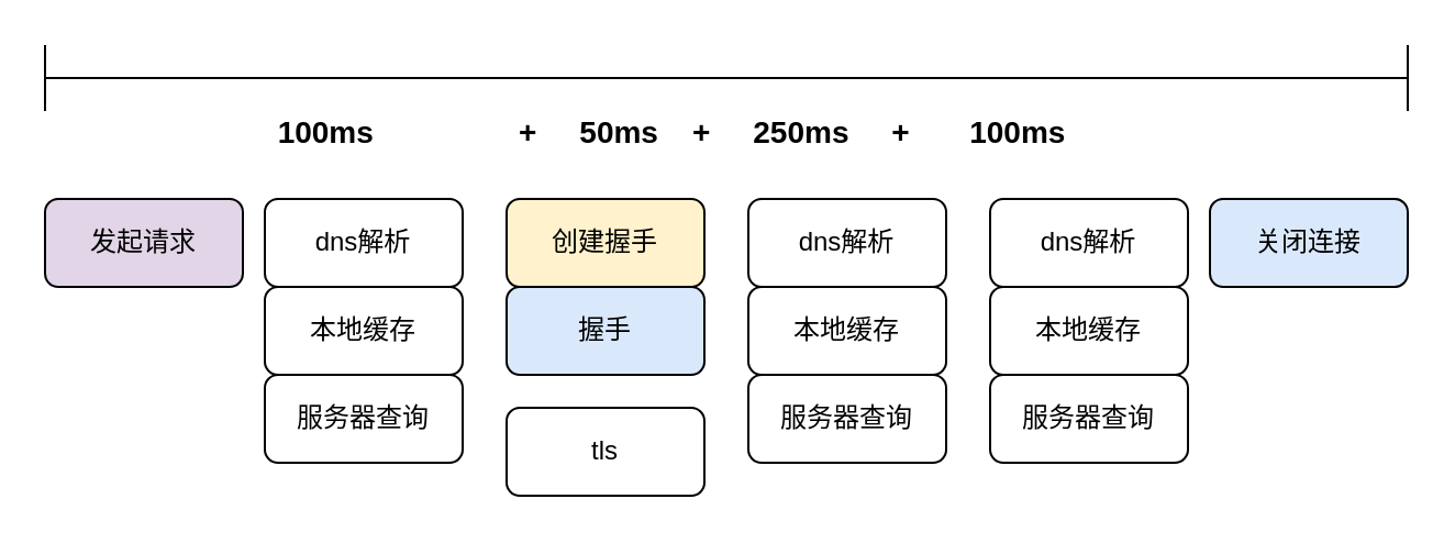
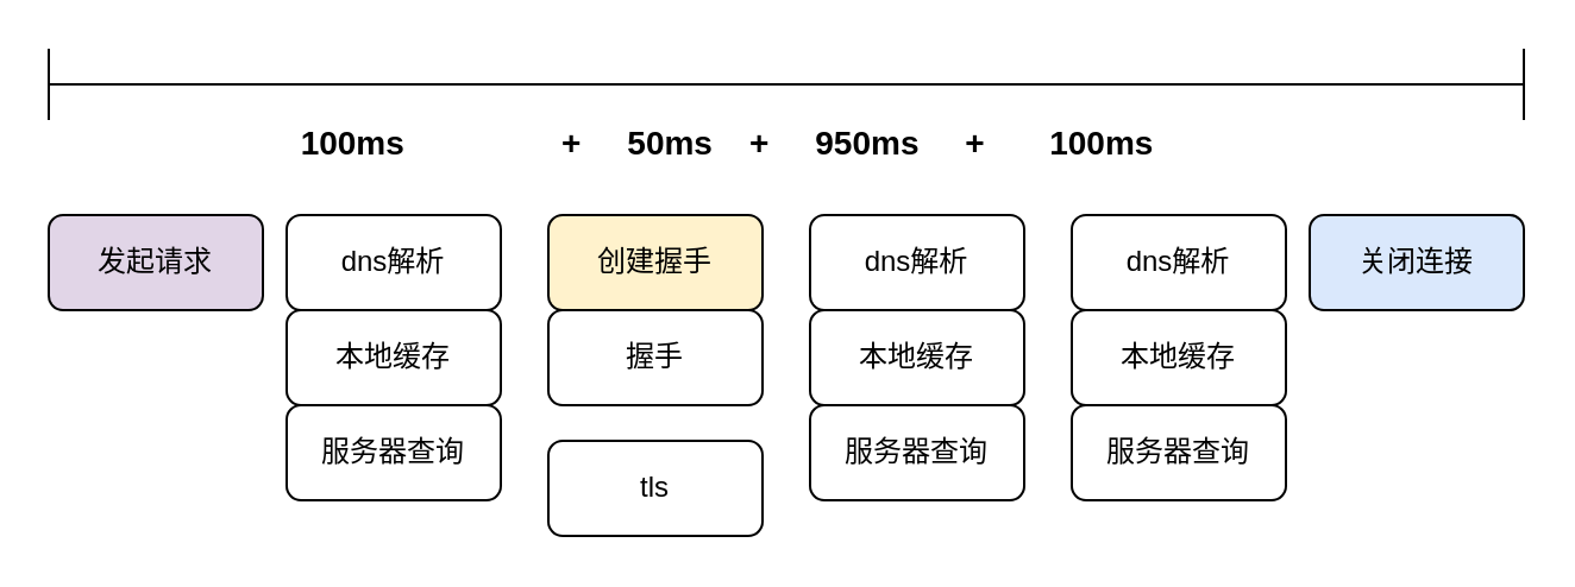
- <mxCell id="17" value="&lt;font style=&quot;font-size: 14px;&quot;&gt;&lt;b&gt;100ms&amp;nbsp; &amp;nbsp; &amp;nbsp; &amp;nbsp; &amp;nbsp; &amp;nbsp; &amp;nbsp; &amp;nbsp; &amp;nbsp;+&amp;nbsp; &amp;nbsp; &amp;nbsp;50ms&amp;nbsp; &amp;nbsp; +&amp;nbsp; &amp;nbsp; &amp;nbsp;250ms&amp;nbsp; &amp;nbsp; &amp;nbsp;+&amp;nbsp; &amp;nbsp; &amp;nbsp; &amp;nbsp;100ms&lt;/b&gt;&lt;/font&gt;" style="text;html=1;align=center;verticalAlign=middle;resizable=0;points=[];autosize=1;strokeColor=none;fillColor=none;" vertex="1" parent="1"><mxGeometry x="115" y="45" width="380" height="30" as="geometry" /></mxCell>
+ <mxCell id="17" value="&lt;font style=&quot;font-size: 14px;&quot;&gt;&lt;b&gt;100ms&amp;nbsp; &amp;nbsp; &amp;nbsp; &amp;nbsp; &amp;nbsp; &amp;nbsp; &amp;nbsp; &amp;nbsp; &amp;nbsp;+&amp;nbsp; &amp;nbsp; &amp;nbsp;50ms&amp;nbsp; &amp;nbsp; +&amp;nbsp; &amp;nbsp; &amp;nbsp;950ms&amp;nbsp; &amp;nbsp; &amp;nbsp;+&amp;nbsp; &amp;nbsp; &amp;nbsp; &amp;nbsp;100ms&lt;/b&gt;&lt;/font&gt;" style="text;html=1;align=center;verticalAlign=middle;resizable=0;points=[];autosize=1;strokeColor=none;fillColor=none;" vertex="1" parent="1"><mxGeometry x="115" y="45" width="380" height="30" as="geometry" /></mxCell>
- <mxCell id="8" value="握手" style="rounded=1;whiteSpace=wrap;html=1;fillColor=#dae8fc;" vertex="1" parent="1"><mxGeometry x="230" y="130" width="90" height="40" as="geometry" /></mxCell>
+ <mxCell id="8" value="握手" style="rounded=1;whiteSpace=wrap;html=1;" vertex="1" parent="1"><mxGeometry x="230" y="130" width="90" height="40" as="geometry" /></mxCell>
